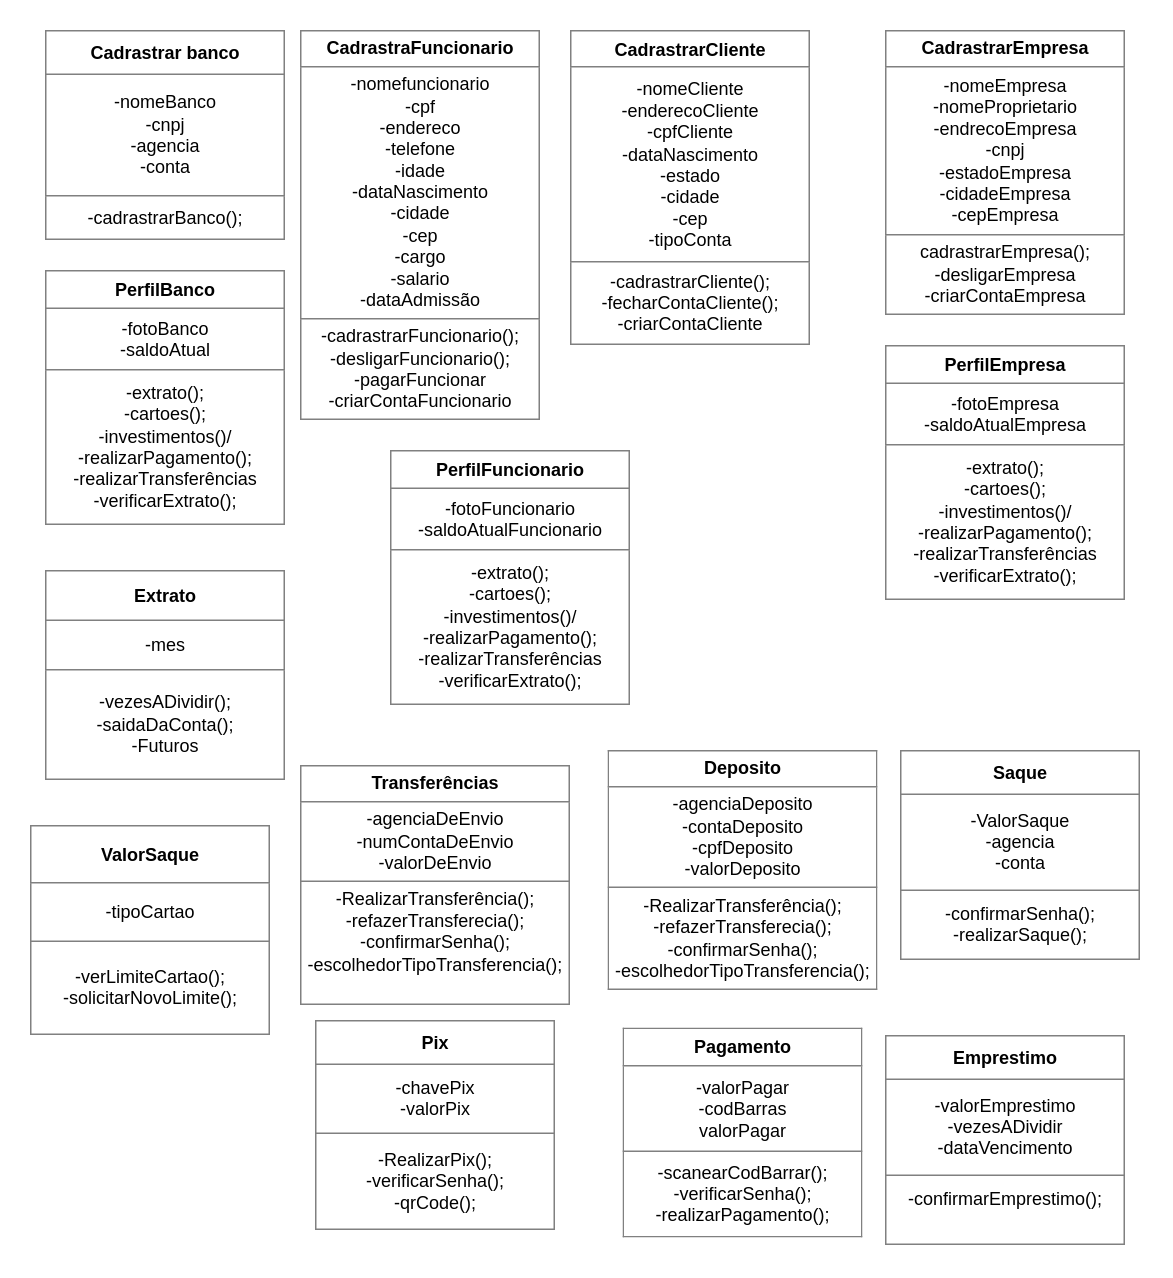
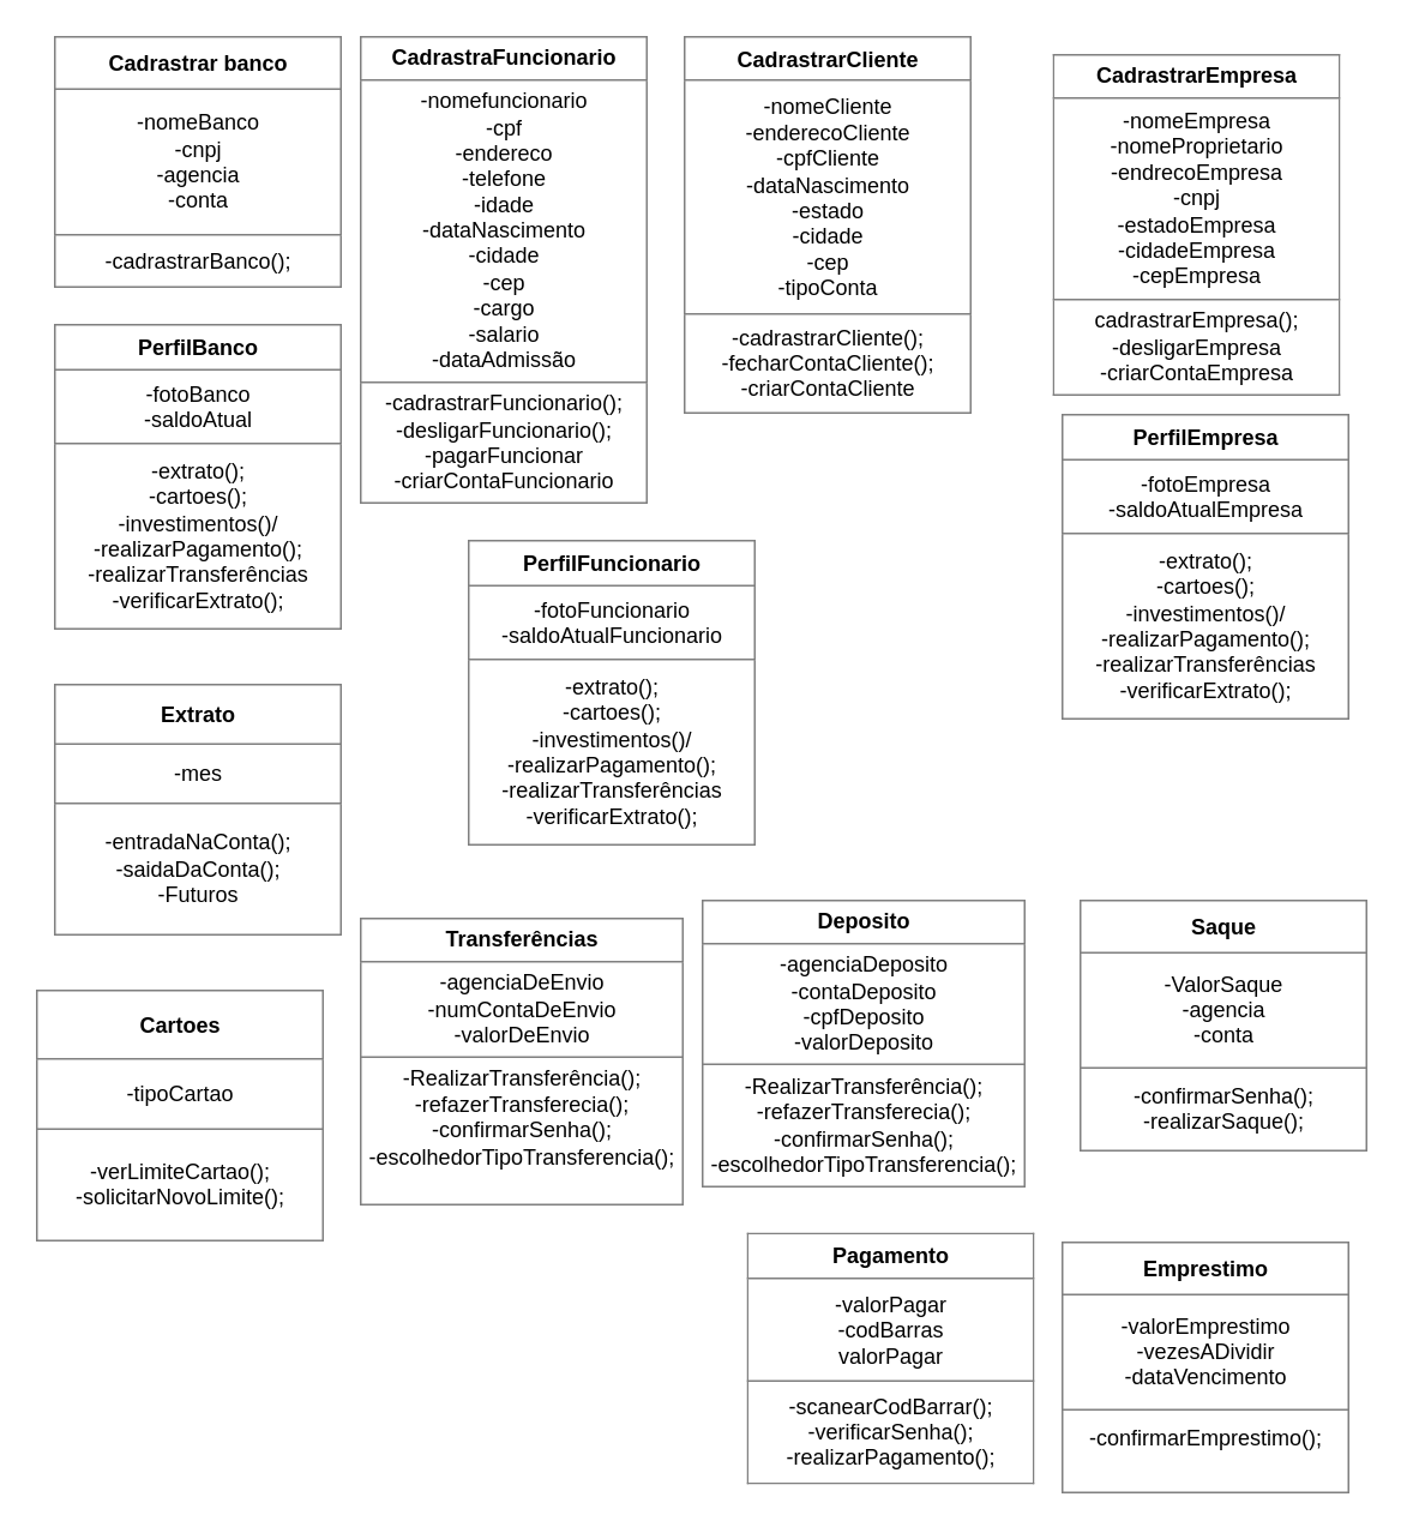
- <mxCell id="5" value="&lt;table border=&quot;1&quot; width=&quot;100%&quot; height=&quot;100%&quot; cellpadding=&quot;4&quot; style=&quot;width:100%;height:100%;border-collapse:collapse;&quot;&gt;&lt;tbody&gt;&lt;tr&gt;&lt;th align=&quot;center&quot;&gt;CadrastrarEmpresa&lt;br&gt;&lt;/th&gt;&lt;/tr&gt;&lt;tr&gt;&lt;td align=&quot;center&quot;&gt;-nomeEmpresa&lt;br&gt;-nomeProprietario&lt;br&gt;-endrecoEmpresa&lt;br&gt;-cnpj&lt;br&gt;-estadoEmpresa&lt;br&gt;-cidadeEmpresa&lt;br&gt;-cepEmpresa&lt;/td&gt;&lt;/tr&gt;&lt;tr&gt;&lt;td align=&quot;center&quot;&gt;cadrastrarEmpresa();&lt;br&gt;-desligarEmpresa&lt;br&gt;-criarContaEmpresa&lt;br&gt;&lt;/td&gt;&lt;/tr&gt;&lt;/tbody&gt;&lt;/table&gt;" style="text;html=1;strokeColor=none;fillColor=none;overflow=fill;" vertex="1" parent="1"><mxGeometry x="590" y="20" width="160" height="190" as="geometry" /></mxCell>
+ <mxCell id="5" value="&lt;table border=&quot;1&quot; width=&quot;100%&quot; height=&quot;100%&quot; cellpadding=&quot;4&quot; style=&quot;width:100%;height:100%;border-collapse:collapse;&quot;&gt;&lt;tbody&gt;&lt;tr&gt;&lt;th align=&quot;center&quot;&gt;CadrastrarEmpresa&lt;br&gt;&lt;/th&gt;&lt;/tr&gt;&lt;tr&gt;&lt;td align=&quot;center&quot;&gt;-nomeEmpresa&lt;br&gt;-nomeProprietario&lt;br&gt;-endrecoEmpresa&lt;br&gt;-cnpj&lt;br&gt;-estadoEmpresa&lt;br&gt;-cidadeEmpresa&lt;br&gt;-cepEmpresa&lt;/td&gt;&lt;/tr&gt;&lt;tr&gt;&lt;td align=&quot;center&quot;&gt;cadrastrarEmpresa();&lt;br&gt;-desligarEmpresa&lt;br&gt;-criarContaEmpresa&lt;br&gt;&lt;/td&gt;&lt;/tr&gt;&lt;/tbody&gt;&lt;/table&gt;" style="text;html=1;strokeColor=none;fillColor=none;overflow=fill;" vertex="1" parent="1"><mxGeometry x="585" y="30" width="160" height="190" as="geometry" /></mxCell>
- <mxCell id="7" value="&lt;table border=&quot;1&quot; width=&quot;100%&quot; height=&quot;100%&quot; cellpadding=&quot;4&quot; style=&quot;width:100%;height:100%;border-collapse:collapse;&quot;&gt;&lt;tbody&gt;&lt;tr&gt;&lt;th align=&quot;center&quot;&gt;&lt;b&gt;Extrato&lt;/b&gt;&lt;/th&gt;&lt;/tr&gt;&lt;tr&gt;&lt;td align=&quot;center&quot;&gt;-mes&lt;/td&gt;&lt;/tr&gt;&lt;tr&gt;&lt;td align=&quot;center&quot;&gt;-vezesADividir();&lt;br&gt;-saidaDaConta();&lt;br&gt;-Futuros&lt;br&gt;&lt;/td&gt;&lt;/tr&gt;&lt;/tbody&gt;&lt;/table&gt;" style="text;html=1;strokeColor=none;fillColor=none;overflow=fill;" vertex="1" parent="1"><mxGeometry x="30" y="380" width="160" height="140" as="geometry" /></mxCell>
+ <mxCell id="7" value="&lt;table border=&quot;1&quot; width=&quot;100%&quot; height=&quot;100%&quot; cellpadding=&quot;4&quot; style=&quot;width:100%;height:100%;border-collapse:collapse;&quot;&gt;&lt;tbody&gt;&lt;tr&gt;&lt;th align=&quot;center&quot;&gt;&lt;b&gt;Extrato&lt;/b&gt;&lt;/th&gt;&lt;/tr&gt;&lt;tr&gt;&lt;td align=&quot;center&quot;&gt;-mes&lt;/td&gt;&lt;/tr&gt;&lt;tr&gt;&lt;td align=&quot;center&quot;&gt;-entradaNaConta();&lt;br&gt;-saidaDaConta();&lt;br&gt;-Futuros&lt;br&gt;&lt;/td&gt;&lt;/tr&gt;&lt;/tbody&gt;&lt;/table&gt;" style="text;html=1;strokeColor=none;fillColor=none;overflow=fill;" vertex="1" parent="1"><mxGeometry x="30" y="380" width="160" height="140" as="geometry" /></mxCell>
- <mxCell id="16" value="&lt;table border=&quot;1&quot; width=&quot;100%&quot; height=&quot;100%&quot; cellpadding=&quot;4&quot; style=&quot;width:100%;height:100%;border-collapse:collapse;&quot;&gt;&lt;tbody&gt;&lt;tr&gt;&lt;th align=&quot;center&quot;&gt;ValorSaque&lt;/th&gt;&lt;/tr&gt;&lt;tr&gt;&lt;td align=&quot;center&quot;&gt;-tipoCartao&lt;br&gt;&lt;/td&gt;&lt;/tr&gt;&lt;tr&gt;&lt;td align=&quot;center&quot;&gt;-verLimiteCartao();&lt;br&gt;-solicitarNovoLimite();&lt;br&gt;&lt;/td&gt;&lt;/tr&gt;&lt;/tbody&gt;&lt;/table&gt;" style="text;html=1;strokeColor=none;fillColor=none;overflow=fill;" vertex="1" parent="1"><mxGeometry x="20" y="550" width="160" height="140" as="geometry" /></mxCell>
+ <mxCell id="16" value="&lt;table border=&quot;1&quot; width=&quot;100%&quot; height=&quot;100%&quot; cellpadding=&quot;4&quot; style=&quot;width:100%;height:100%;border-collapse:collapse;&quot;&gt;&lt;tbody&gt;&lt;tr&gt;&lt;th align=&quot;center&quot;&gt;Cartoes&lt;/th&gt;&lt;/tr&gt;&lt;tr&gt;&lt;td align=&quot;center&quot;&gt;-tipoCartao&lt;br&gt;&lt;/td&gt;&lt;/tr&gt;&lt;tr&gt;&lt;td align=&quot;center&quot;&gt;-verLimiteCartao();&lt;br&gt;-solicitarNovoLimite();&lt;br&gt;&lt;/td&gt;&lt;/tr&gt;&lt;/tbody&gt;&lt;/table&gt;" style="text;html=1;strokeColor=none;fillColor=none;overflow=fill;" vertex="1" parent="1"><mxGeometry x="20" y="550" width="160" height="140" as="geometry" /></mxCell>
- <mxCell id="11" value="&lt;table border=&quot;1&quot; width=&quot;100%&quot; height=&quot;100%&quot; cellpadding=&quot;4&quot; style=&quot;width:100%;height:100%;border-collapse:collapse;&quot;&gt;&lt;tbody&gt;&lt;tr&gt;&lt;th align=&quot;center&quot;&gt;&lt;b&gt;Deposito&lt;/b&gt;&lt;/th&gt;&lt;/tr&gt;&lt;tr&gt;&lt;td align=&quot;center&quot;&gt;-agenciaDeposito&lt;br&gt;-contaDeposito&lt;br&gt;-cpfDeposito&lt;br&gt;-valorDeposito&lt;/td&gt;&lt;/tr&gt;&lt;tr&gt;&lt;td align=&quot;center&quot;&gt;-RealizarTransferência();&lt;br&gt;-refazerTransferecia();&lt;br&gt;-confirmarSenha();&lt;br&gt;-escolhedorTipoTransferencia();&lt;br&gt;&lt;/td&gt;&lt;/tr&gt;&lt;/tbody&gt;&lt;/table&gt;" style="text;html=1;strokeColor=none;fillColor=none;overflow=fill;" vertex="1" parent="1"><mxGeometry x="405" y="500" width="180" height="160" as="geometry" /></mxCell>
+ <mxCell id="11" value="&lt;table border=&quot;1&quot; width=&quot;100%&quot; height=&quot;100%&quot; cellpadding=&quot;4&quot; style=&quot;width:100%;height:100%;border-collapse:collapse;&quot;&gt;&lt;tbody&gt;&lt;tr&gt;&lt;th align=&quot;center&quot;&gt;&lt;b&gt;Deposito&lt;/b&gt;&lt;/th&gt;&lt;/tr&gt;&lt;tr&gt;&lt;td align=&quot;center&quot;&gt;-agenciaDeposito&lt;br&gt;-contaDeposito&lt;br&gt;-cpfDeposito&lt;br&gt;-valorDeposito&lt;/td&gt;&lt;/tr&gt;&lt;tr&gt;&lt;td align=&quot;center&quot;&gt;-RealizarTransferência();&lt;br&gt;-refazerTransferecia();&lt;br&gt;-confirmarSenha();&lt;br&gt;-escolhedorTipoTransferencia();&lt;br&gt;&lt;/td&gt;&lt;/tr&gt;&lt;/tbody&gt;&lt;/table&gt;" style="text;html=1;strokeColor=none;fillColor=none;overflow=fill;" vertex="1" parent="1"><mxGeometry x="390" y="500" width="180" height="160" as="geometry" /></mxCell>
- <mxCell id="13" value="&lt;table border=&quot;1&quot; width=&quot;100%&quot; height=&quot;100%&quot; cellpadding=&quot;4&quot; style=&quot;width:100%;height:100%;border-collapse:collapse;&quot;&gt;&lt;tbody&gt;&lt;tr&gt;&lt;th align=&quot;center&quot;&gt;Pix&lt;/th&gt;&lt;/tr&gt;&lt;tr&gt;&lt;td align=&quot;center&quot;&gt;-chavePix&lt;br&gt;-valorPix&lt;/td&gt;&lt;/tr&gt;&lt;tr&gt;&lt;td align=&quot;center&quot;&gt;-RealizarPix();&lt;br&gt;-verificarSenha();&lt;br&gt;-qrCode();&lt;/td&gt;&lt;/tr&gt;&lt;/tbody&gt;&lt;/table&gt;" style="text;html=1;strokeColor=none;fillColor=none;overflow=fill;" vertex="1" parent="1"><mxGeometry x="210" y="680" width="160" height="140" as="geometry" /></mxCell>
